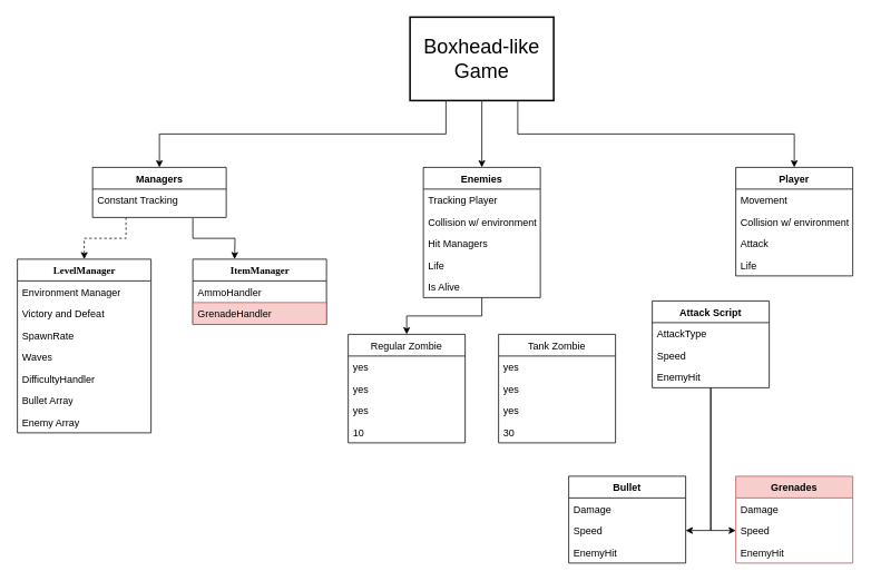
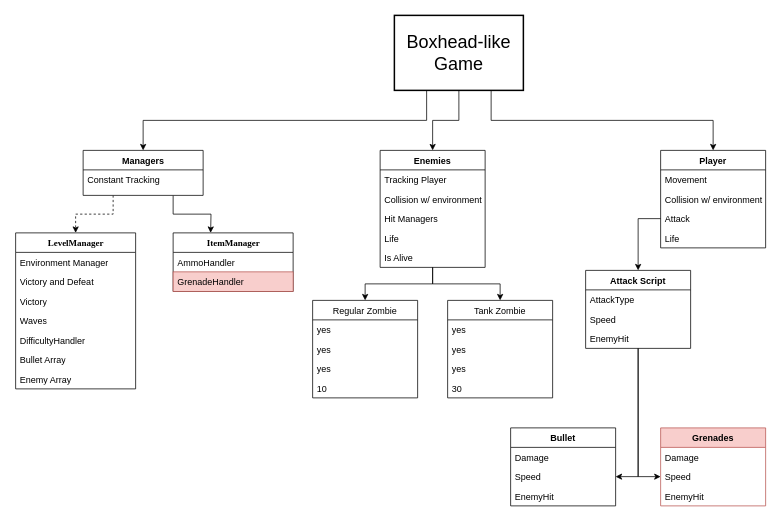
- <mxCell id="7" value="Boxhead-like Game" style="text;html=1;strokeColor=#000000;fillColor=none;align=center;verticalAlign=middle;whiteSpace=wrap;rounded=0;strokeWidth=2;fontSize=24;" parent="1" vertex="1"><mxGeometry x="490" y="20" width="172" height="100" as="geometry" /></mxCell>
+ <mxCell id="7" value="Boxhead-like Game" style="text;html=1;strokeColor=#000000;fillColor=none;align=center;verticalAlign=middle;whiteSpace=wrap;rounded=0;strokeWidth=2;fontSize=24;" parent="1" vertex="1"><mxGeometry x="525" y="20" width="172" height="100" as="geometry" /></mxCell>
+ <mxCell id="31" style="edgeStyle=orthogonalEdgeStyle;rounded=0;orthogonalLoop=1;jettySize=auto;html=1;exitX=0;exitY=0.5;exitDx=0;exitDy=0;fontSize=12;entryX=0.5;entryY=0;entryDx=0;entryDy=0;" parent="1" source="13" target="47" edge="1"><mxGeometry relative="1" as="geometry"><mxPoint x="810" y="606" as="targetPoint" /></mxGeometry></mxCell>
+ <mxCell id="9" style="edgeStyle=orthogonalEdgeStyle;rounded=0;orthogonalLoop=1;jettySize=auto;html=1;entryX=0.5;entryY=0;entryDx=0;entryDy=0;fontSize=12;" parent="1" source="25" target="20" edge="1"><mxGeometry relative="1" as="geometry" /></mxCell>
- <mxCell id="40" value="SpawnRate" style="text;html=1;strokeColor=none;fillColor=none;align=left;verticalAlign=top;spacingLeft=4;spacingRight=4;whiteSpace=wrap;overflow=hidden;rotatable=0;points=[[0,0.5],[1,0.5]];portConstraint=eastwest;" parent="37" vertex="1"><mxGeometry y="78" width="160" height="26" as="geometry" /></mxCell>
+ <mxCell id="40" value="Victory" style="text;html=1;strokeColor=none;fillColor=none;align=left;verticalAlign=top;spacingLeft=4;spacingRight=4;whiteSpace=wrap;overflow=hidden;rotatable=0;points=[[0,0.5],[1,0.5]];portConstraint=eastwest;" parent="37" vertex="1"><mxGeometry y="78" width="160" height="26" as="geometry" /></mxCell>
